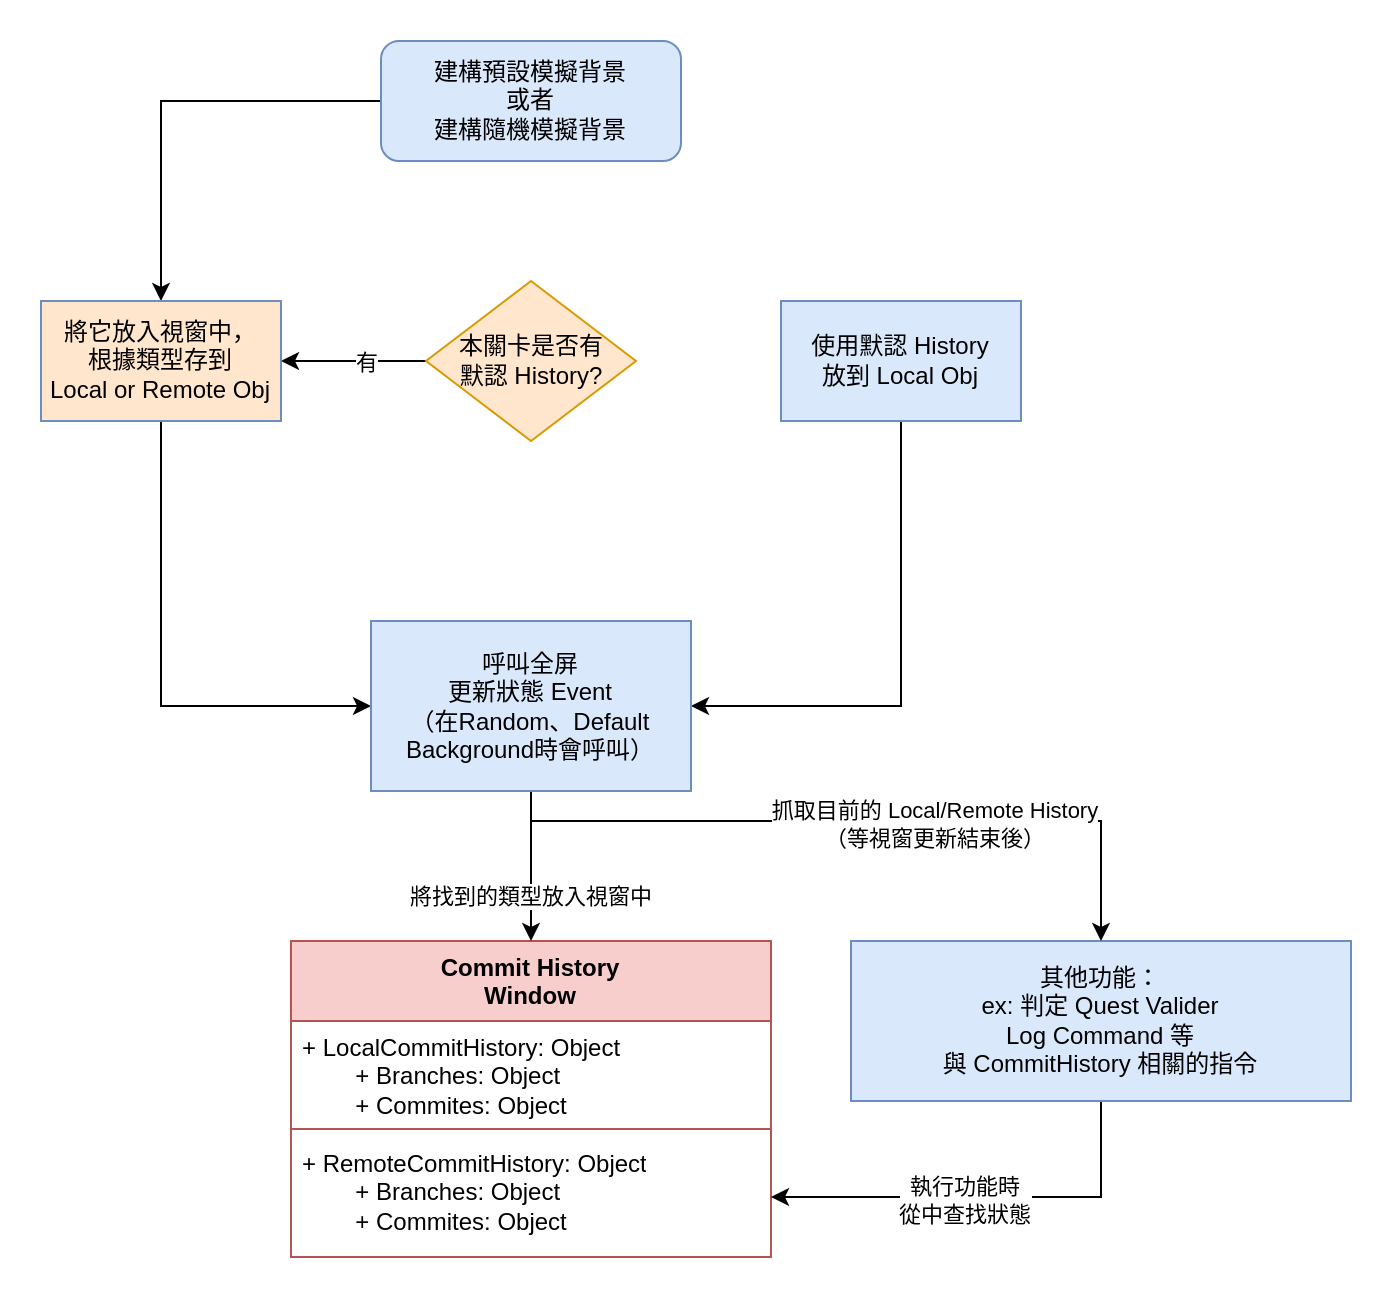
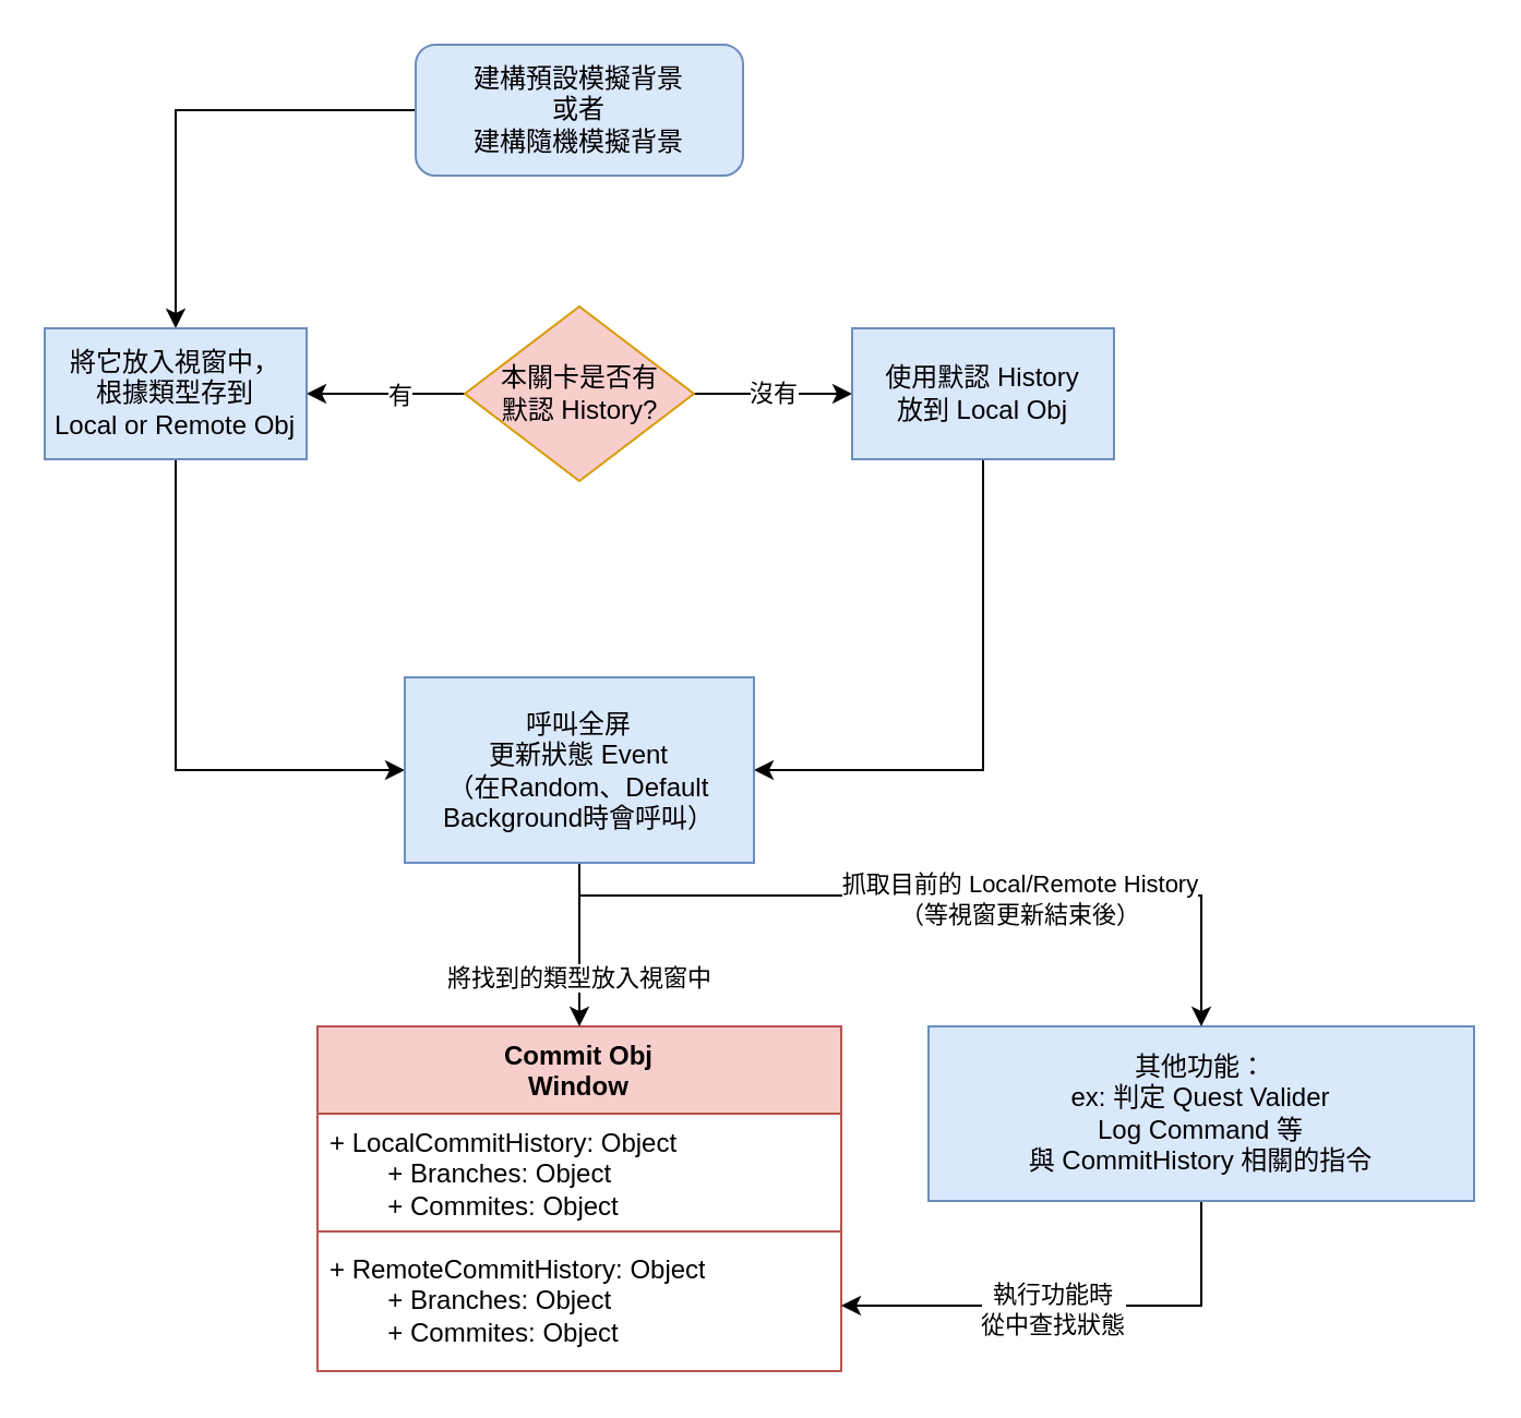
- <mxCell id="16" value="將它放入視窗中，&lt;br&gt;根據類型存到&lt;br&gt;Local or Remote Obj" style="whiteSpace=wrap;html=1;fillColor=#ffe6cc;strokeColor=#6c8ebf;" parent="1" vertex="1"><mxGeometry x="20" y="150" width="120" height="60" as="geometry" /></mxCell>
+ <mxCell id="16" value="將它放入視窗中，&lt;br&gt;根據類型存到&lt;br&gt;Local or Remote Obj" style="whiteSpace=wrap;html=1;fillColor=#dae8fc;strokeColor=#6c8ebf;" parent="1" vertex="1"><mxGeometry x="20" y="150" width="120" height="60" as="geometry" /></mxCell>
- <mxCell id="5" value="本關卡是否有&lt;br&gt;默認 History?" style="rhombus;whiteSpace=wrap;html=1;fillColor=#ffe6cc;strokeColor=#d79b00;" parent="1" vertex="1"><mxGeometry x="212.5" y="140" width="105" height="80" as="geometry" /></mxCell>
+ <mxCell id="5" value="本關卡是否有&lt;br&gt;默認 History?" style="rhombus;whiteSpace=wrap;html=1;fillColor=#f8cecc;strokeColor=#d79b00;" parent="1" vertex="1"><mxGeometry x="212.5" y="140" width="105" height="80" as="geometry" /></mxCell>
+ <mxCell id="4" value="沒有" style="edgeStyle=orthogonalEdgeStyle;rounded=0;orthogonalLoop=1;jettySize=auto;html=1;" parent="1" source="5" target="18" edge="1"><mxGeometry relative="1" as="geometry" /></mxCell>
- <mxCell id="8" value="Commit History&lt;br style=&quot;border-color: var(--border-color);&quot;&gt;Window" style="swimlane;fontStyle=1;align=center;verticalAlign=top;childLayout=stackLayout;horizontal=1;startSize=40;horizontalStack=0;resizeParent=1;resizeParentMax=0;resizeLast=0;collapsible=1;marginBottom=0;whiteSpace=wrap;html=1;fillColor=#f8cecc;strokeColor=#b85450;" parent="1" vertex="1"><mxGeometry x="145" y="470" width="240" height="158" as="geometry" /></mxCell>
+ <mxCell id="8" value="Commit Obj&lt;br style=&quot;border-color: var(--border-color);&quot;&gt;Window" style="swimlane;fontStyle=1;align=center;verticalAlign=top;childLayout=stackLayout;horizontal=1;startSize=40;horizontalStack=0;resizeParent=1;resizeParentMax=0;resizeLast=0;collapsible=1;marginBottom=0;whiteSpace=wrap;html=1;fillColor=#f8cecc;strokeColor=#b85450;" parent="1" vertex="1"><mxGeometry x="145" y="470" width="240" height="158" as="geometry" /></mxCell>
